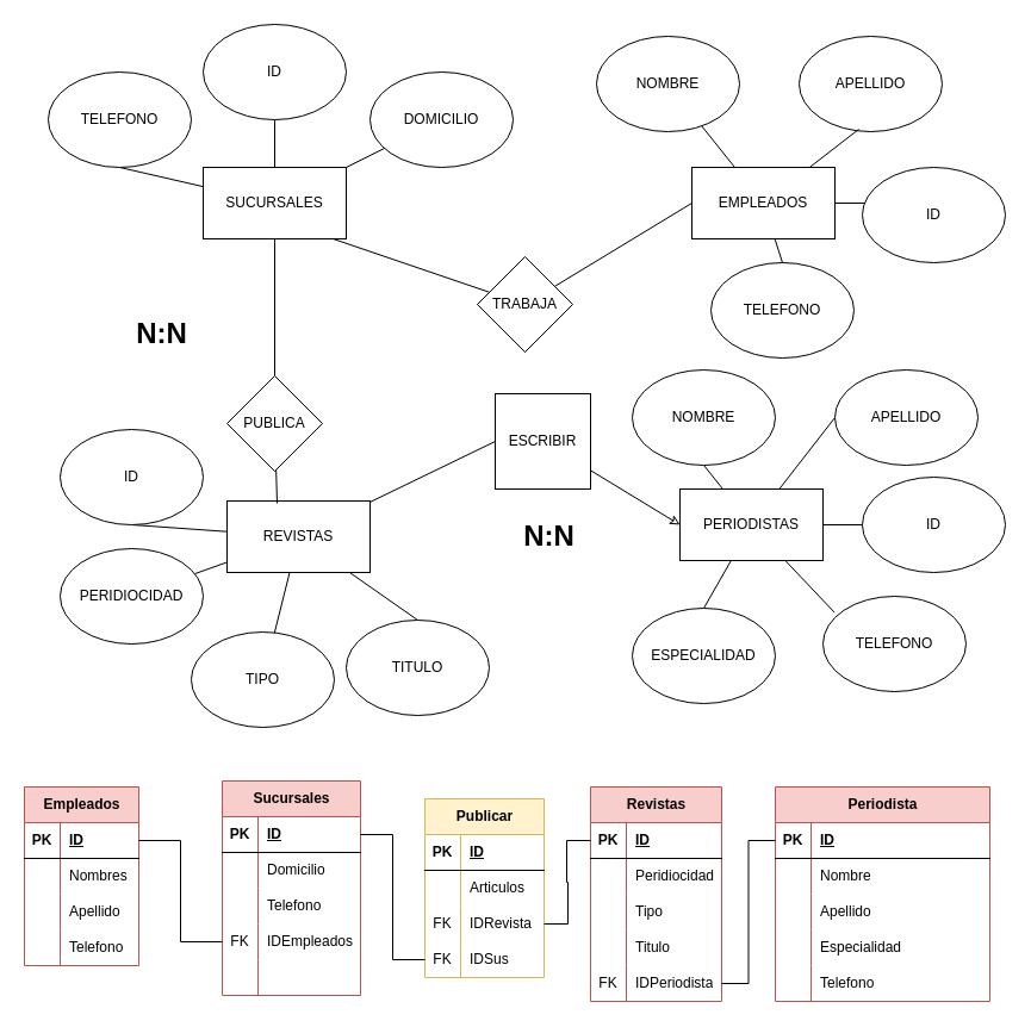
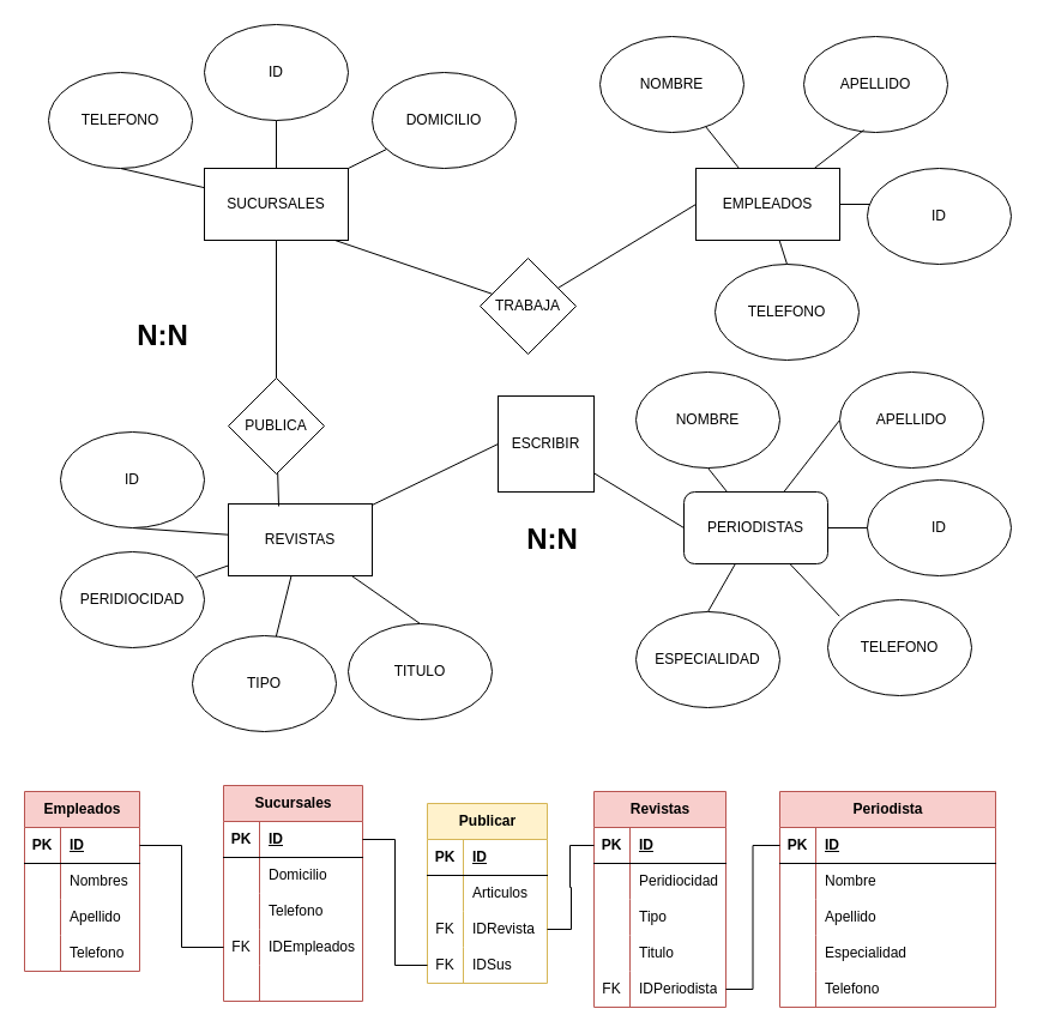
- <mxCell id="29" style="rounded=0;orthogonalLoop=1;jettySize=auto;html=1;entryX=0;entryY=0.5;entryDx=0;entryDy=0;endArrow=classic;endFill=0;" parent="1" source="30" target="23" edge="1"><mxGeometry relative="1" as="geometry" /></mxCell>
+ <mxCell id="29" style="rounded=0;orthogonalLoop=1;jettySize=auto;html=1;entryX=0;entryY=0.5;entryDx=0;entryDy=0;endArrow=none;endFill=0;" parent="1" source="30" target="23" edge="1"><mxGeometry relative="1" as="geometry" /></mxCell>
- <mxCell id="23" value="PERIODISTAS" style="rounded=0;whiteSpace=wrap;html=1;" parent="1" vertex="1"><mxGeometry x="570" y="410" width="120" height="60" as="geometry" /></mxCell>
+ <mxCell id="23" value="PERIODISTAS" style="whiteSpace=wrap;html=1;rounded=1;" parent="1" vertex="1"><mxGeometry x="570" y="410" width="120" height="60" as="geometry" /></mxCell>
